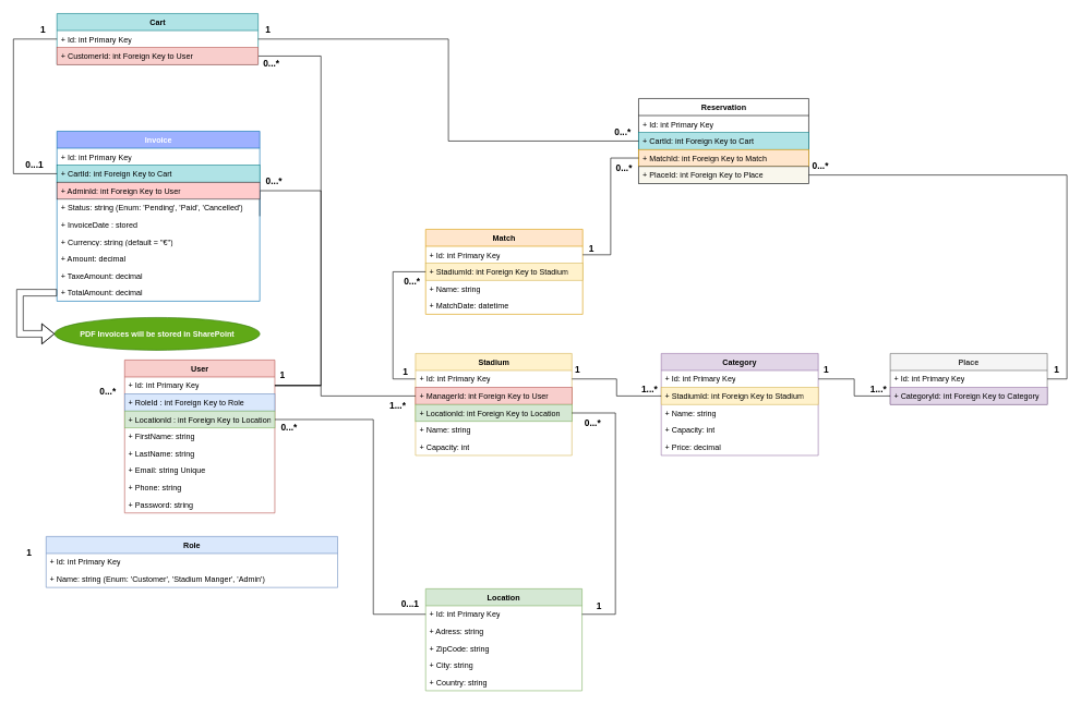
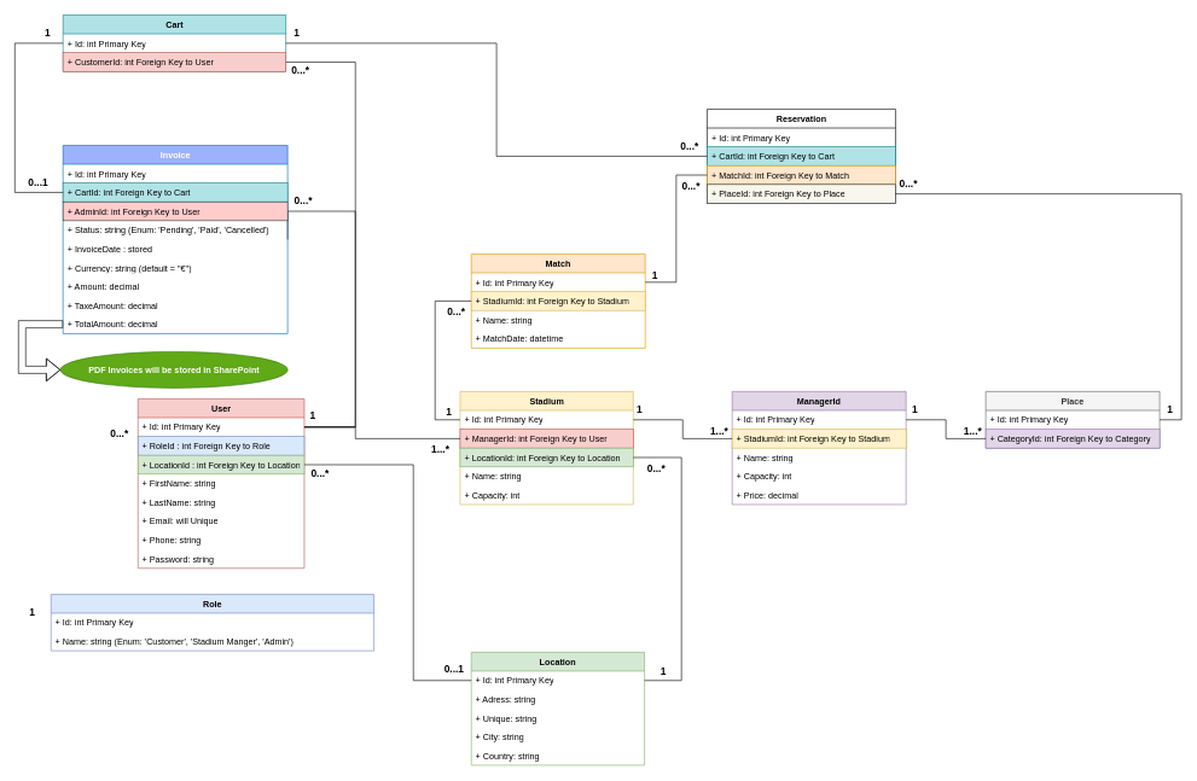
- <mxCell id="26" value="Category" style="swimlane;fontStyle=1;align=center;verticalAlign=top;childLayout=stackLayout;horizontal=1;startSize=26;horizontalStack=0;resizeParent=1;resizeParentMax=0;resizeLast=0;collapsible=1;marginBottom=0;whiteSpace=wrap;html=1;fillColor=#e1d5e7;strokeColor=#9673a6;" parent="1" vertex="1"><mxGeometry x="1010" y="540" width="240" height="156" as="geometry" /></mxCell>
+ <mxCell id="26" value="ManagerId" style="swimlane;fontStyle=1;align=center;verticalAlign=top;childLayout=stackLayout;horizontal=1;startSize=26;horizontalStack=0;resizeParent=1;resizeParentMax=0;resizeLast=0;collapsible=1;marginBottom=0;whiteSpace=wrap;html=1;fillColor=#e1d5e7;strokeColor=#9673a6;" parent="1" vertex="1"><mxGeometry x="1010" y="540" width="240" height="156" as="geometry" /></mxCell>
- <mxCell id="11" value="+ Email: string Unique&lt;div&gt;&lt;br&gt;&lt;/div&gt;" style="text;strokeColor=none;fillColor=none;align=left;verticalAlign=top;spacingLeft=4;spacingRight=4;overflow=hidden;rotatable=0;points=[[0,0.5],[1,0.5]];portConstraint=eastwest;whiteSpace=wrap;html=1;container=0;" parent="5" vertex="1"><mxGeometry y="156" width="229.5" height="26" as="geometry" /></mxCell>
+ <mxCell id="11" value="+ Email: will Unique&lt;div&gt;&lt;br&gt;&lt;/div&gt;" style="text;strokeColor=none;fillColor=none;align=left;verticalAlign=top;spacingLeft=4;spacingRight=4;overflow=hidden;rotatable=0;points=[[0,0.5],[1,0.5]];portConstraint=eastwest;whiteSpace=wrap;html=1;container=0;" parent="5" vertex="1"><mxGeometry y="156" width="229.5" height="26" as="geometry" /></mxCell>
- <mxCell id="23" value="+ ZipCode: string&amp;nbsp;&lt;div&gt;&lt;br&gt;&lt;/div&gt;" style="text;strokeColor=none;fillColor=none;align=left;verticalAlign=top;spacingLeft=4;spacingRight=4;overflow=hidden;rotatable=0;points=[[0,0.5],[1,0.5]];portConstraint=eastwest;whiteSpace=wrap;html=1;" parent="20" vertex="1"><mxGeometry y="78" width="239.0" height="26" as="geometry" /></mxCell>
+ <mxCell id="23" value="+ Unique: string&amp;nbsp;&lt;div&gt;&lt;br&gt;&lt;/div&gt;" style="text;strokeColor=none;fillColor=none;align=left;verticalAlign=top;spacingLeft=4;spacingRight=4;overflow=hidden;rotatable=0;points=[[0,0.5],[1,0.5]];portConstraint=eastwest;whiteSpace=wrap;html=1;" parent="20" vertex="1"><mxGeometry y="78" width="239.0" height="26" as="geometry" /></mxCell>
